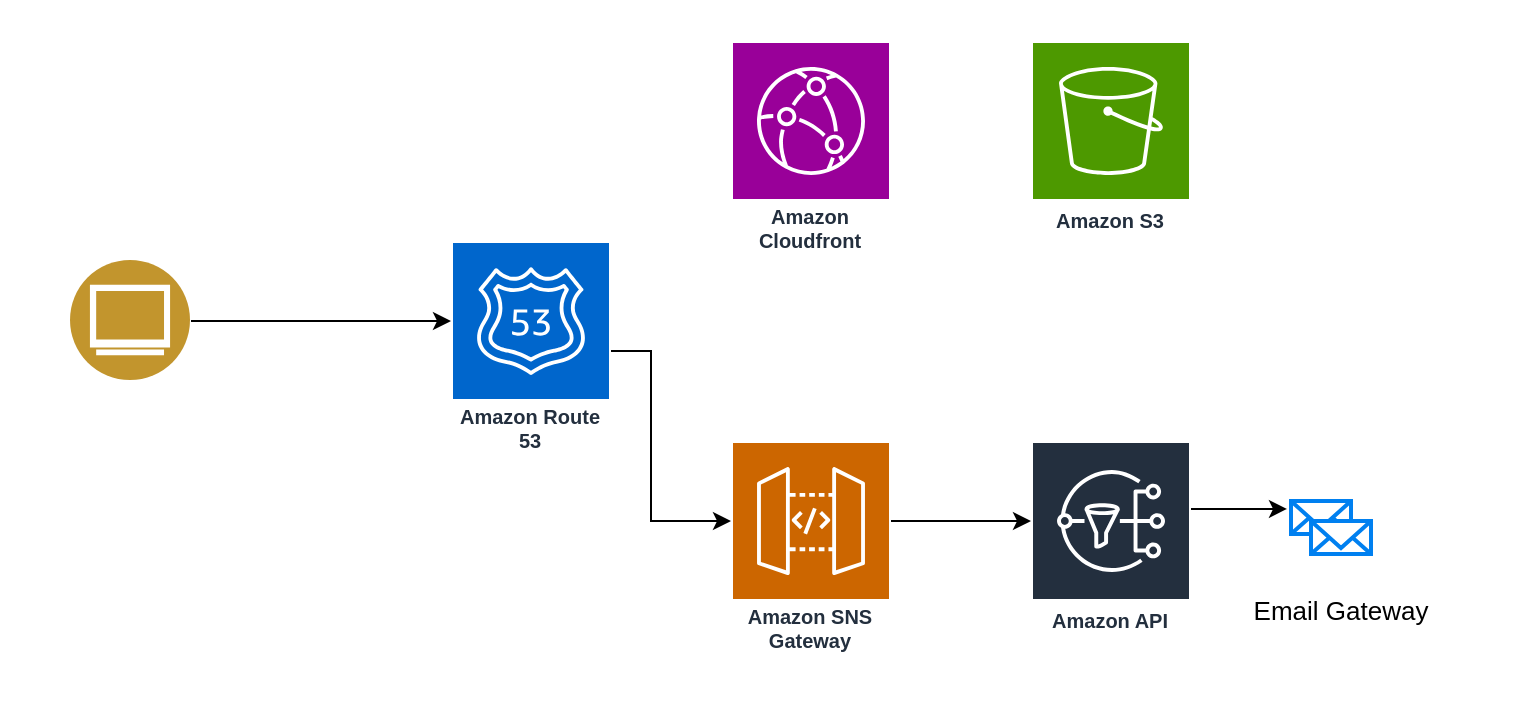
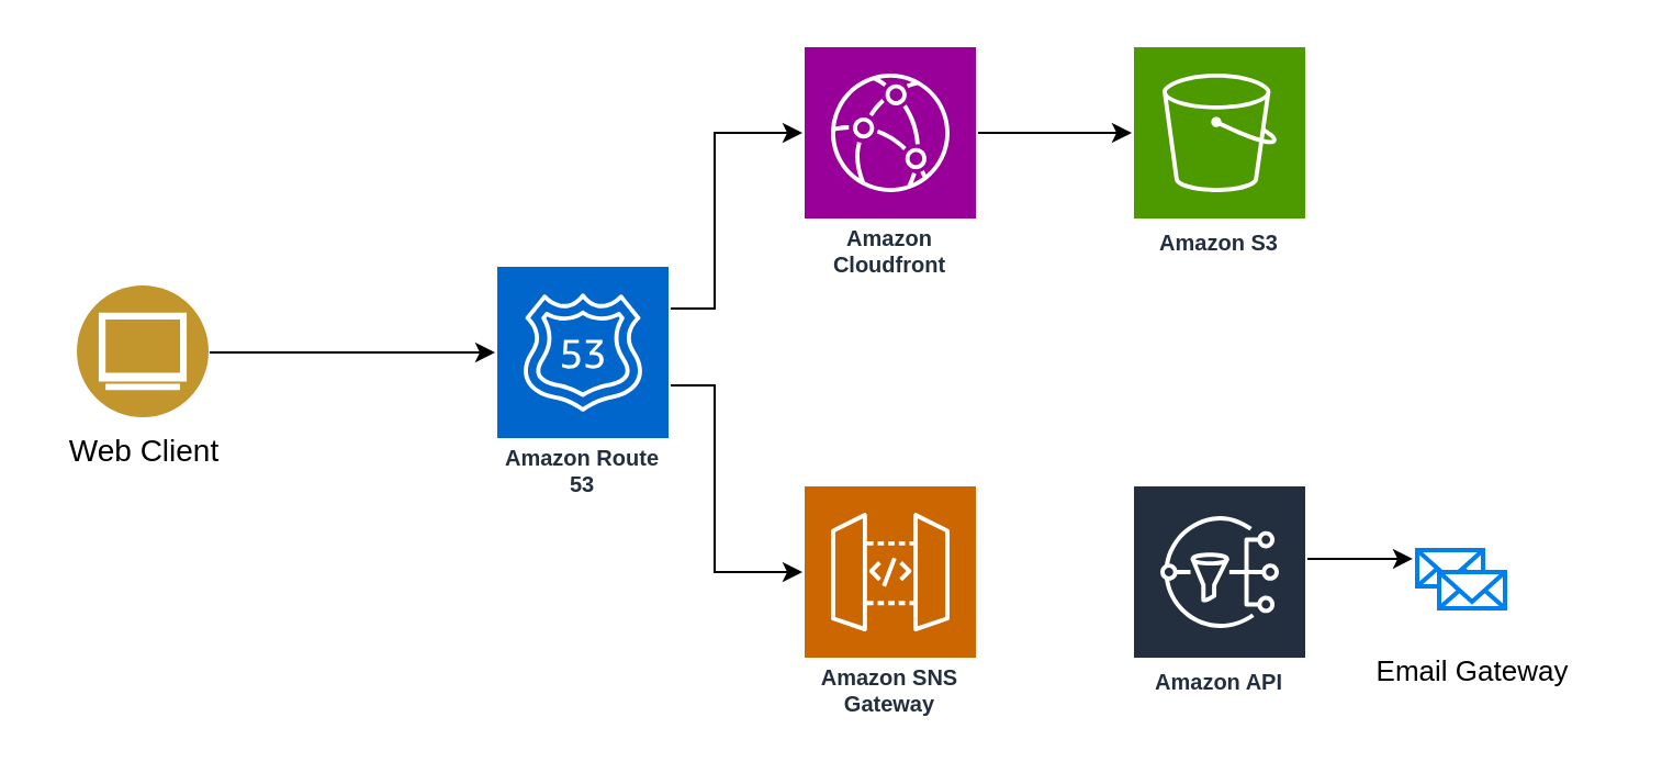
+ <mxCell id="5" style="edgeStyle=orthogonalEdgeStyle;rounded=0;orthogonalLoop=1;jettySize=auto;html=1;" edge="1" parent="1" source="6" target="4"><mxGeometry relative="1" as="geometry"><Array as="points"><mxPoint x="495" y="60" /><mxPoint x="495" y="60" /></Array></mxGeometry></mxCell>
+ <mxCell id="7" style="edgeStyle=orthogonalEdgeStyle;rounded=0;orthogonalLoop=1;jettySize=auto;html=1;" edge="1" parent="1" source="9" target="6"><mxGeometry relative="1" as="geometry"><Array as="points"><mxPoint x="325" y="140" /><mxPoint x="325" y="60" /></Array></mxGeometry></mxCell>
+ <mxCell id="16" value="&lt;font style=&quot;font-size: 14px;&quot; color=&quot;#000000&quot;&gt;Web Client&lt;/font&gt;" style="text;html=1;align=center;verticalAlign=middle;resizable=0;points=[];autosize=1;strokeColor=none;fillColor=none;fontColor=#007FFF;" vertex="1" parent="1"><mxGeometry x="20" y="190" width="90" height="30" as="geometry" /></mxCell>
- <mxCell id="10" style="edgeStyle=orthogonalEdgeStyle;rounded=0;orthogonalLoop=1;jettySize=auto;html=1;" edge="1" parent="1" source="11" target="13"><mxGeometry relative="1" as="geometry"><Array as="points"><mxPoint x="475" y="260" /><mxPoint x="475" y="260" /></Array></mxGeometry></mxCell>
